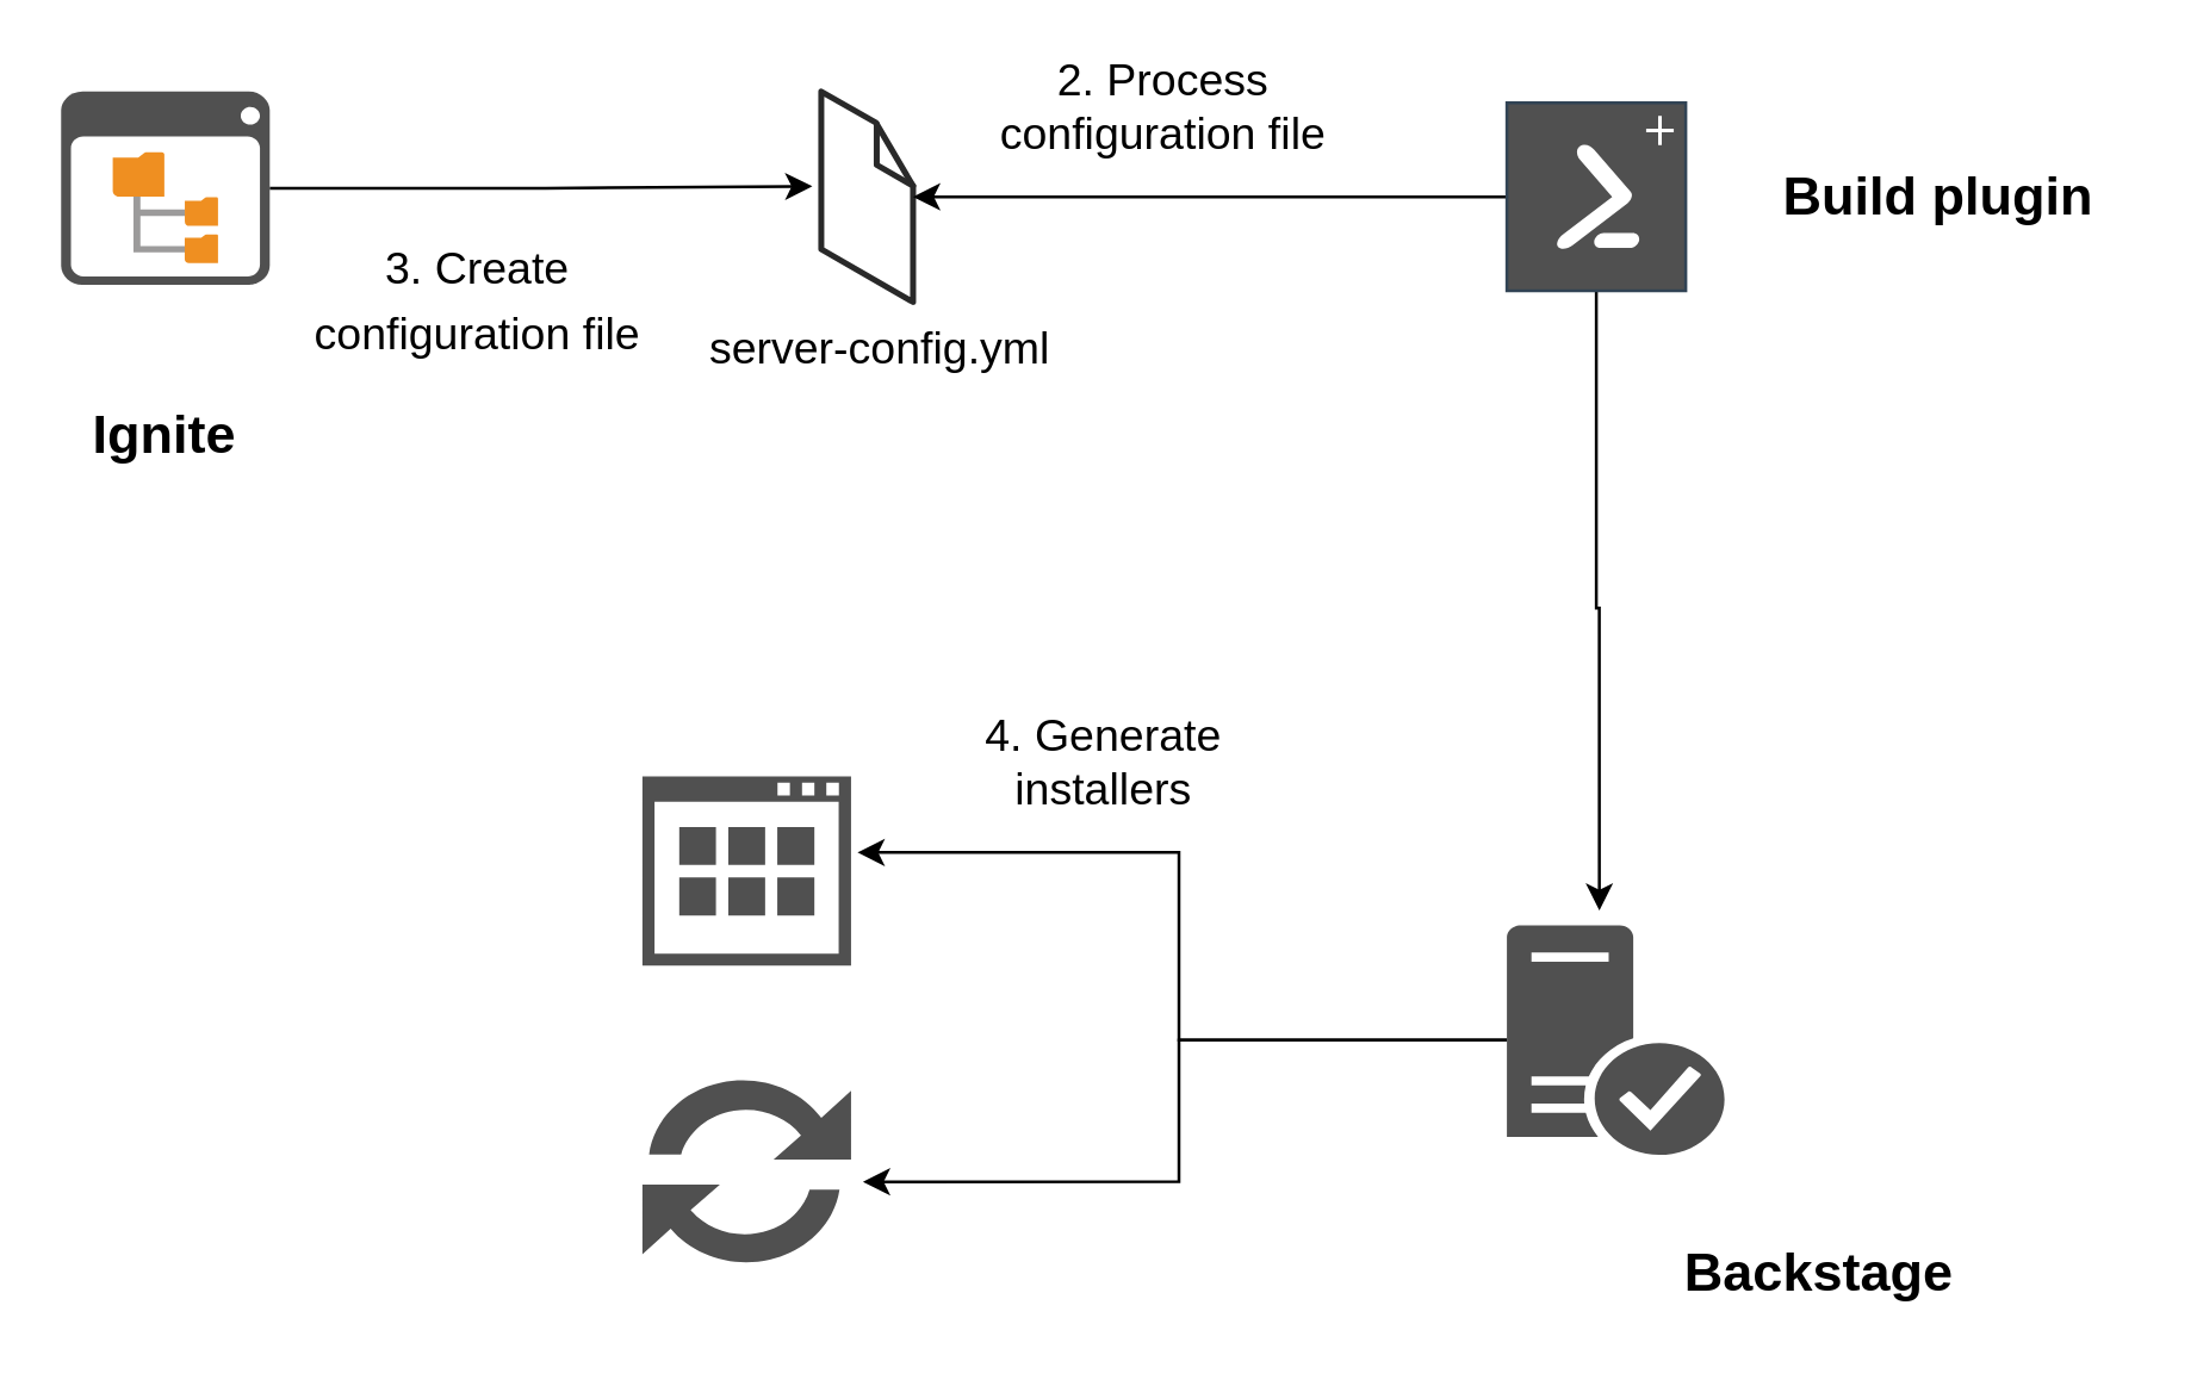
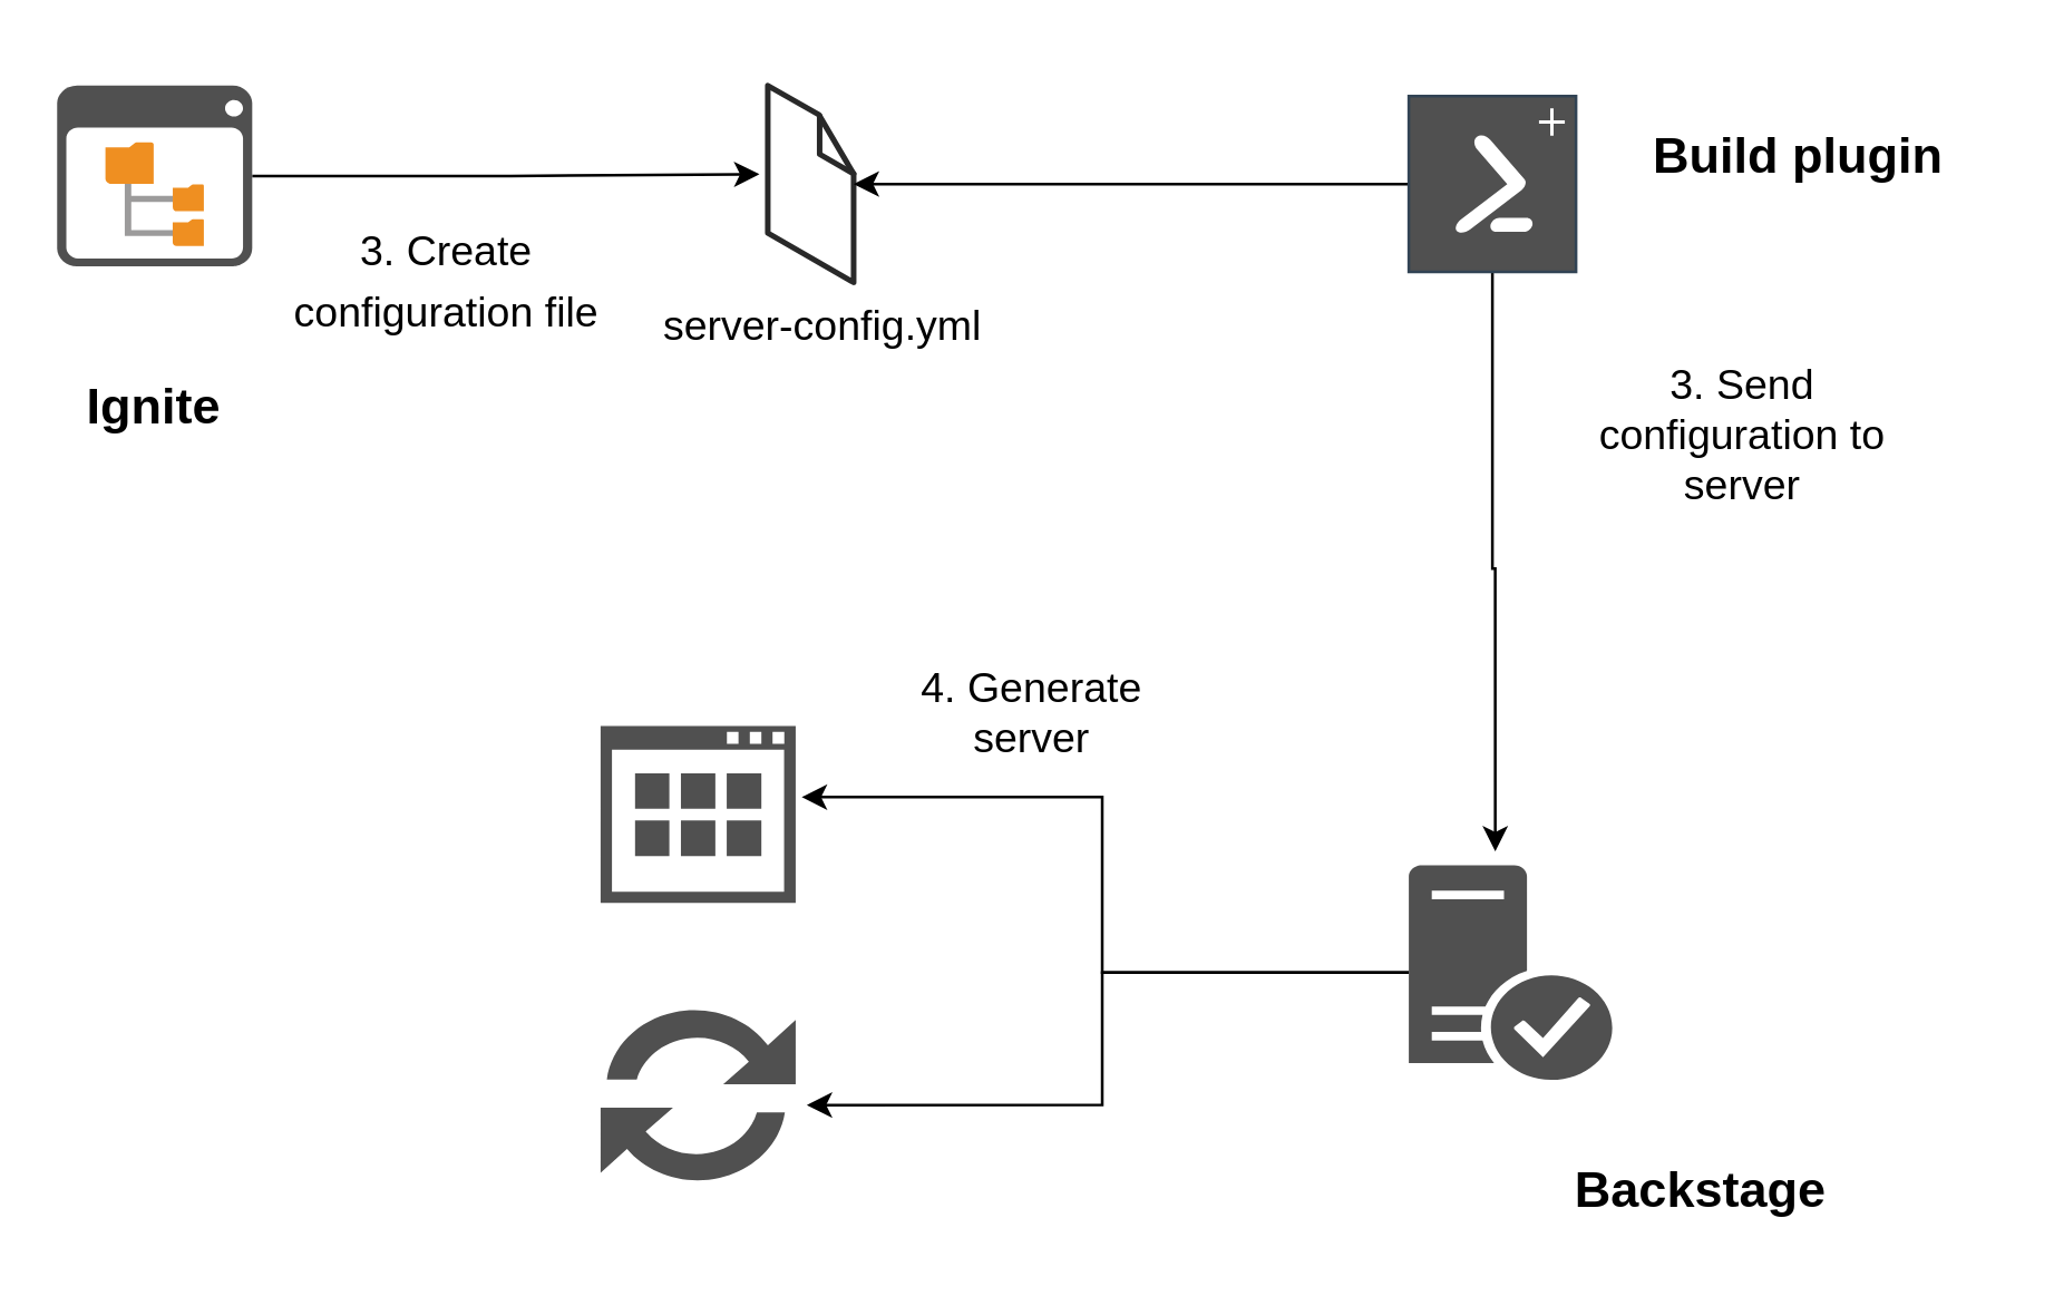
- <mxCell id="14" value="2. Process configuration file" style="text;html=1;strokeColor=none;fillColor=none;align=center;verticalAlign=middle;whiteSpace=wrap;rounded=0;fontSize=15;" vertex="1" parent="1"><mxGeometry x="325" y="20" width="130" height="30" as="geometry" /></mxCell>
- <mxCell id="15" value="&lt;span style=&quot;font-size: 18px;&quot;&gt;&lt;b&gt;Build&amp;nbsp;plugin&lt;/b&gt;&lt;/span&gt;" style="text;html=1;strokeColor=none;fillColor=none;align=center;verticalAlign=middle;whiteSpace=wrap;rounded=0;" vertex="1" parent="1"><mxGeometry x="585" y="50.5" width="130" height="30" as="geometry" /></mxCell>
+ <mxCell id="15" value="&lt;span style=&quot;font-size: 18px;&quot;&gt;&lt;b&gt;Build&amp;nbsp;plugin&lt;/b&gt;&lt;/span&gt;" style="text;html=1;strokeColor=none;fillColor=none;align=center;verticalAlign=middle;whiteSpace=wrap;rounded=0;" vertex="1" parent="1"><mxGeometry x="580" y="40.5" width="130" height="30" as="geometry" /></mxCell>
+ <mxCell id="17" value="3. Send configuration to server" style="text;html=1;strokeColor=none;fillColor=none;align=center;verticalAlign=middle;whiteSpace=wrap;rounded=0;fontSize=15;" vertex="1" parent="1"><mxGeometry x="555" y="140" width="140" height="30" as="geometry" /></mxCell>
- <mxCell id="19" value="4. Generate installers" style="text;html=1;strokeColor=none;fillColor=none;align=center;verticalAlign=middle;whiteSpace=wrap;rounded=0;fontSize=15;" vertex="1" parent="1"><mxGeometry x="325" y="240" width="90" height="30" as="geometry" /></mxCell>
+ <mxCell id="19" value="4. Generate server" style="text;html=1;strokeColor=none;fillColor=none;align=center;verticalAlign=middle;whiteSpace=wrap;rounded=0;fontSize=15;" vertex="1" parent="1"><mxGeometry x="325" y="240" width="90" height="30" as="geometry" /></mxCell>
